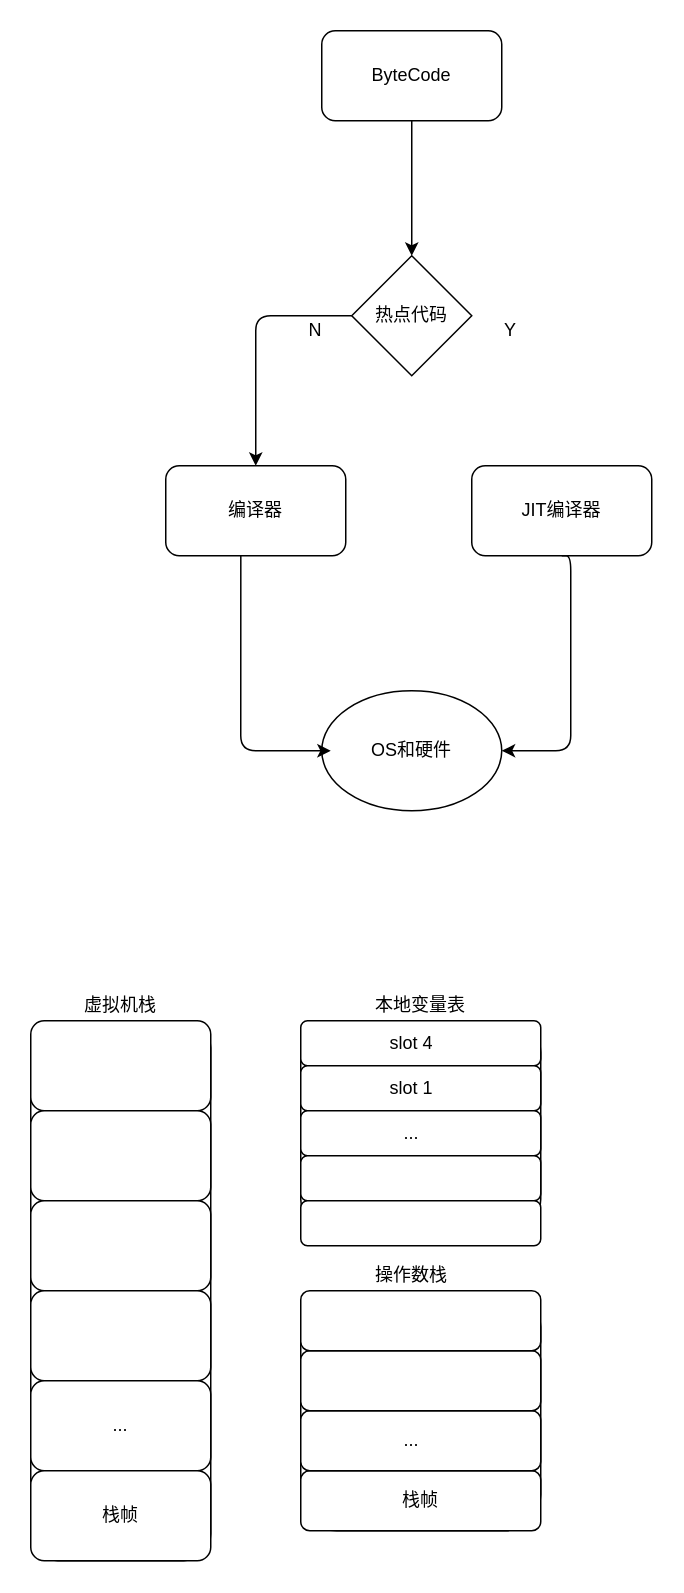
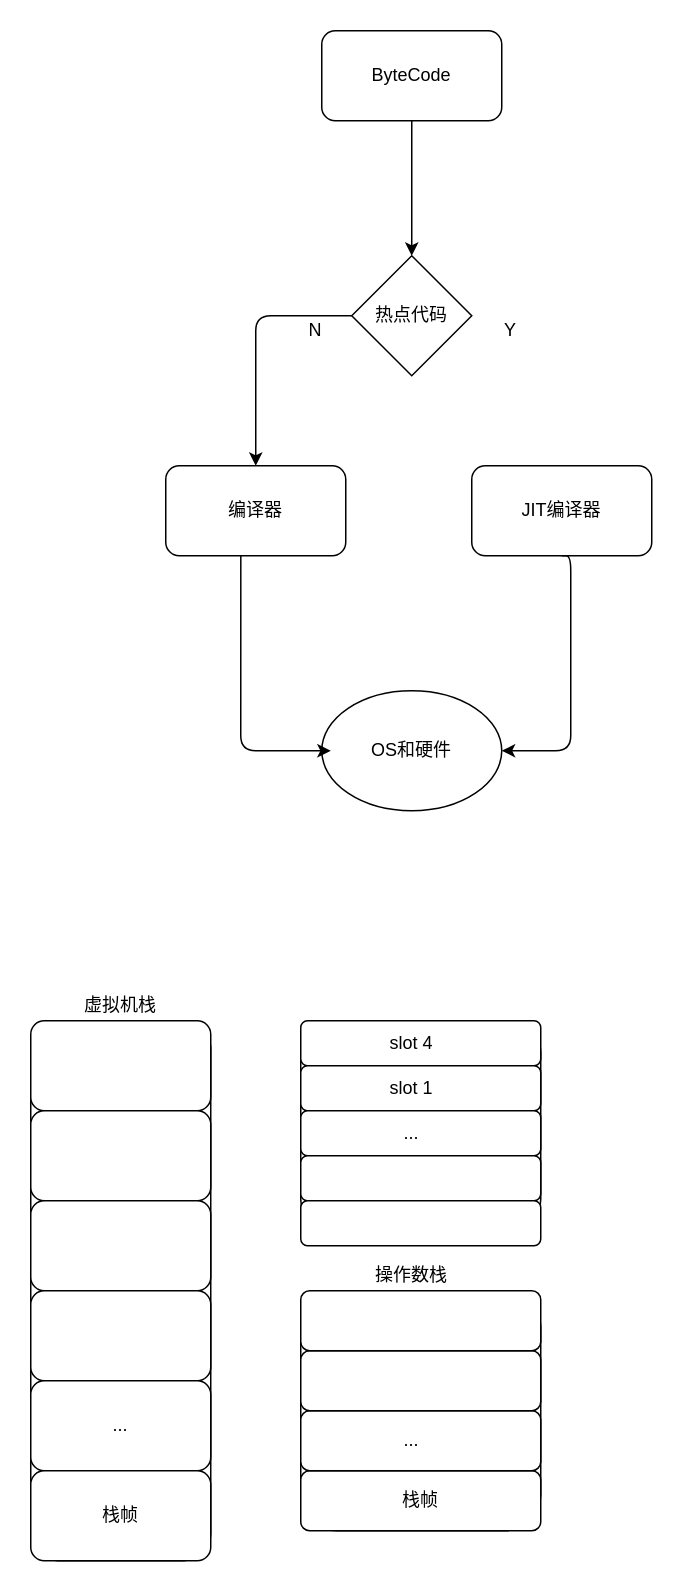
- <mxCell id="29" value="本地变量表" style="text;html=1;strokeColor=none;fillColor=none;align=center;verticalAlign=middle;whiteSpace=wrap;rounded=0;" vertex="1" parent="1"><mxGeometry x="240" y="660" width="80" height="20" as="geometry" /></mxCell>
